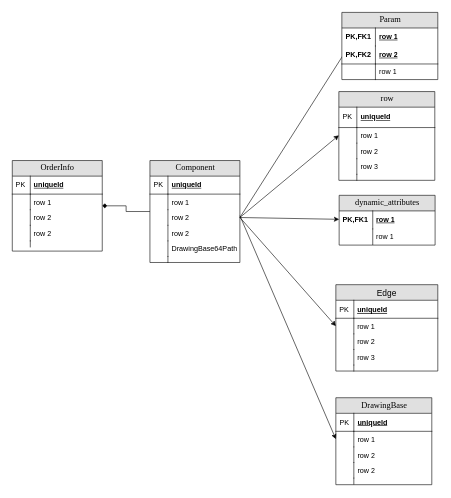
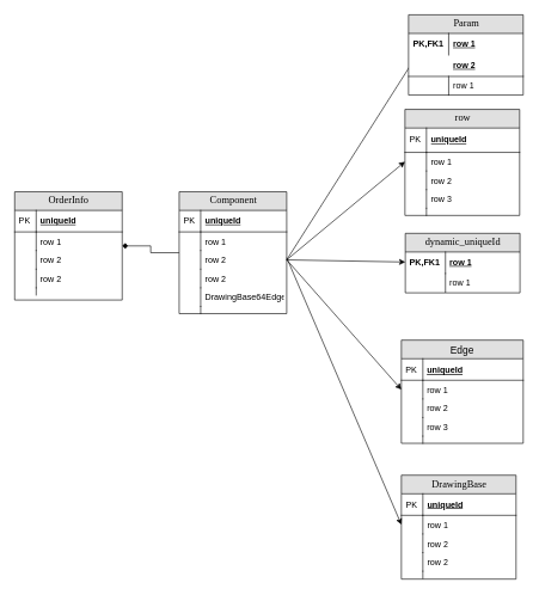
- <mxCell id="43" value="PK,FK2" style="shape=partialRectangle;fontStyle=1;top=0;left=0;bottom=0;html=1;fillColor=none;align=left;verticalAlign=middle;spacingLeft=4;spacingRight=4;whiteSpace=wrap;overflow=hidden;rotatable=0;points=[];portConstraint=eastwest;part=1;" parent="42" vertex="1" connectable="0"><mxGeometry width="56" height="30" as="geometry" /></mxCell>
- <mxCell id="57" value="dynamic_attributes" style="swimlane;html=1;fontStyle=0;childLayout=stackLayout;horizontal=1;startSize=26;fillColor=#e0e0e0;horizontalStack=0;resizeParent=1;resizeLast=0;collapsible=1;marginBottom=0;swimlaneFillColor=#ffffff;align=center;rounded=0;shadow=0;comic=0;labelBackgroundColor=none;strokeColor=#000000;strokeWidth=1;fontFamily=Verdana;fontSize=14;fontColor=#000000;" parent="1" vertex="1"><mxGeometry x="565" y="325" width="160" height="83" as="geometry" /></mxCell>
+ <mxCell id="57" value="dynamic_uniqueId" style="swimlane;html=1;fontStyle=0;childLayout=stackLayout;horizontal=1;startSize=26;fillColor=#e0e0e0;horizontalStack=0;resizeParent=1;resizeLast=0;collapsible=1;marginBottom=0;swimlaneFillColor=#ffffff;align=center;rounded=0;shadow=0;comic=0;labelBackgroundColor=none;strokeColor=#000000;strokeWidth=1;fontFamily=Verdana;fontSize=14;fontColor=#000000;" parent="1" vertex="1"><mxGeometry x="565" y="325" width="160" height="83" as="geometry" /></mxCell>
- <mxCell id="13" value="DrawingBase64Path" style="shape=partialRectangle;top=0;left=0;right=0;bottom=0;html=1;align=left;verticalAlign=top;fillColor=none;spacingLeft=34;spacingRight=4;whiteSpace=wrap;overflow=hidden;rotatable=0;points=[[0,0.5],[1,0.5]];portConstraint=eastwest;dropTarget=0;" parent="3" vertex="1"><mxGeometry y="134" width="150" height="26" as="geometry" /></mxCell>
+ <mxCell id="13" value="DrawingBase64Edge" style="shape=partialRectangle;top=0;left=0;right=0;bottom=0;html=1;align=left;verticalAlign=top;fillColor=none;spacingLeft=34;spacingRight=4;whiteSpace=wrap;overflow=hidden;rotatable=0;points=[[0,0.5],[1,0.5]];portConstraint=eastwest;dropTarget=0;" parent="3" vertex="1"><mxGeometry y="134" width="150" height="26" as="geometry" /></mxCell>
